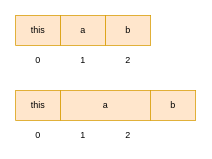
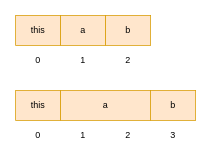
+ <mxCell id="10" value="3" style="text;html=1;strokeColor=none;fillColor=none;align=center;verticalAlign=middle;whiteSpace=wrap;rounded=0;" vertex="1" parent="1"><mxGeometry x="210" y="170" width="40" height="20" as="geometry" /></mxCell>
